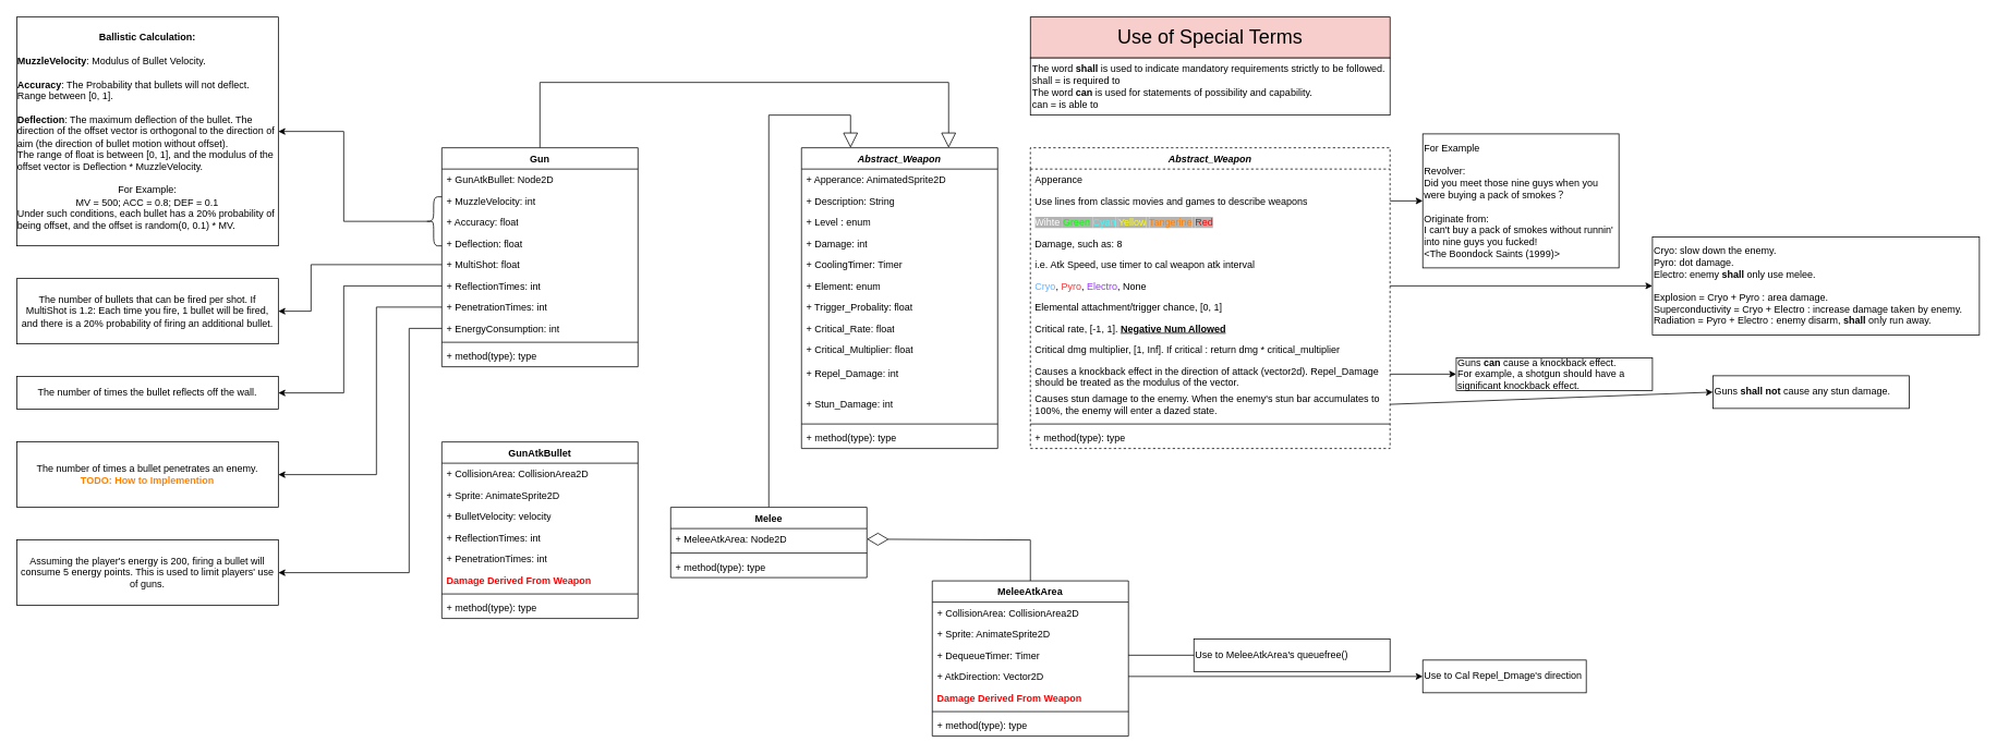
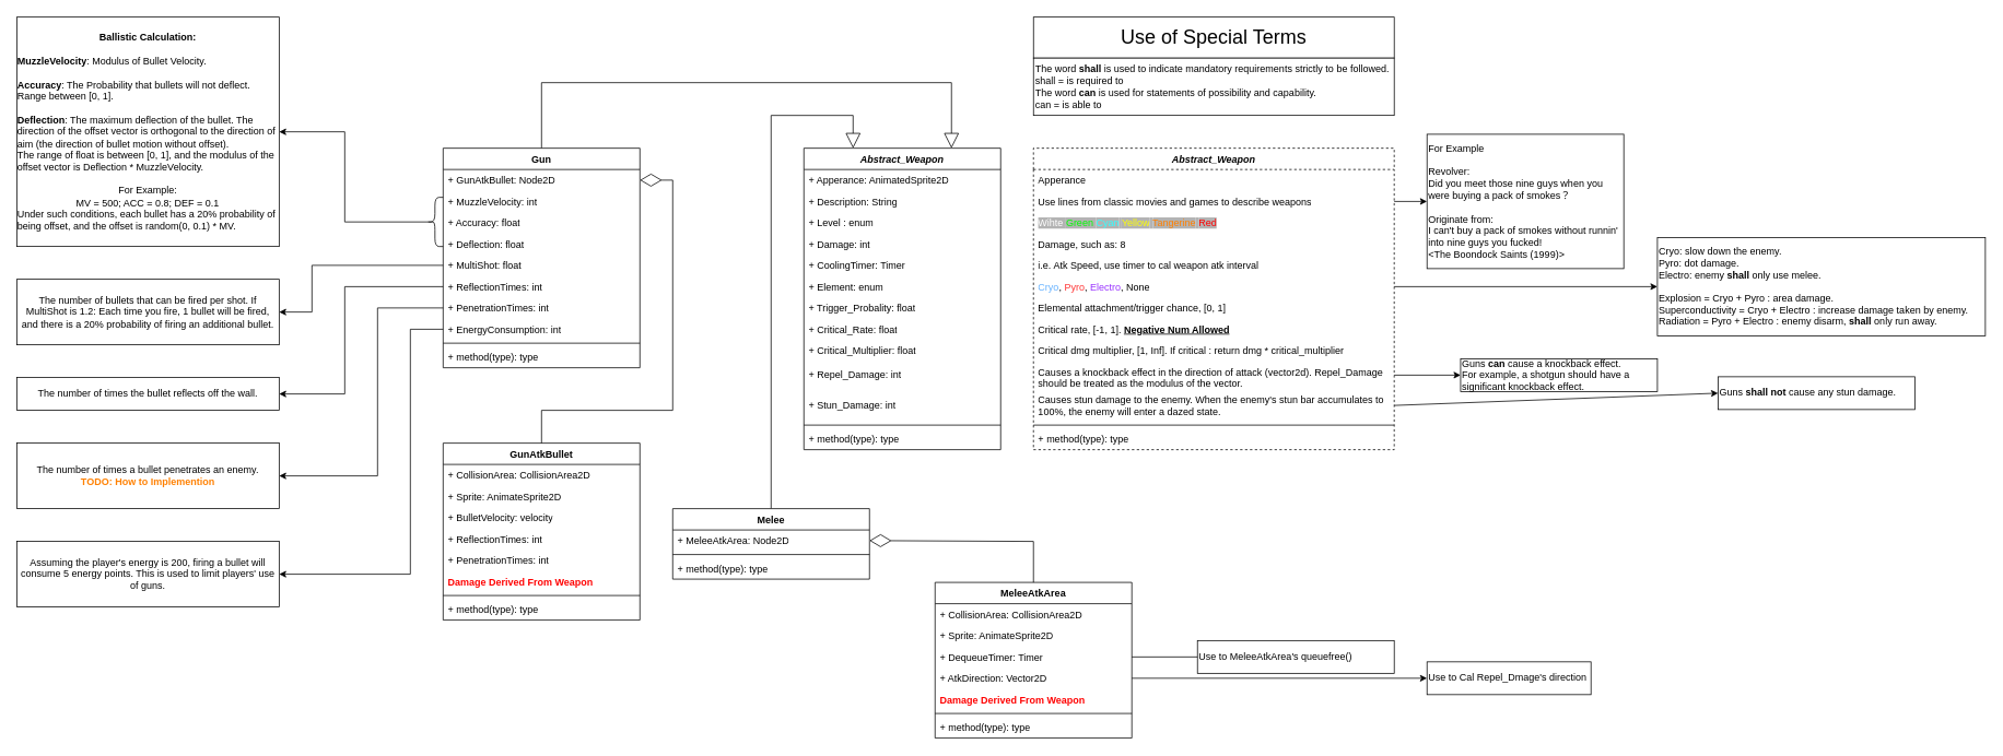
- <mxCell id="47" value="&lt;font style=&quot;font-size: 24px;&quot;&gt;Use of Special Terms&lt;/font&gt;" style="html=1;whiteSpace=wrap;fillColor=#f8cecc;" vertex="1" parent="1"><mxGeometry x="1260" y="20" width="440" height="50" as="geometry" /></mxCell>
+ <mxCell id="47" value="&lt;font style=&quot;font-size: 24px;&quot;&gt;Use of Special Terms&lt;/font&gt;" style="html=1;whiteSpace=wrap;" vertex="1" parent="1"><mxGeometry x="1260" y="20" width="440" height="50" as="geometry" /></mxCell>
+ <mxCell id="79" value="" style="endArrow=diamondThin;endFill=0;endSize=24;html=1;rounded=0;entryX=1;entryY=0.5;entryDx=0;entryDy=0;exitX=0.5;exitY=0;exitDx=0;exitDy=0;" edge="1" parent="1" source="70" target="56"><mxGeometry width="160" relative="1" as="geometry"><mxPoint x="660" y="300" as="sourcePoint" /><mxPoint x="820" y="300" as="targetPoint" /><Array as="points"><mxPoint x="660" y="500" /><mxPoint x="820" y="500" /><mxPoint x="820" y="219" /></Array></mxGeometry></mxCell>
